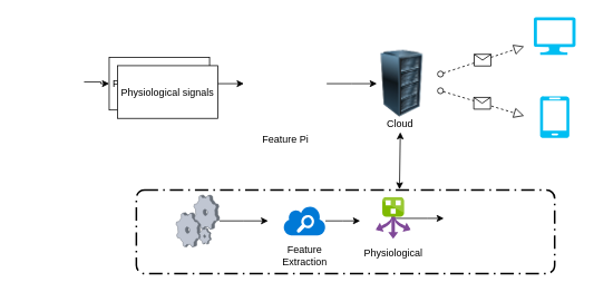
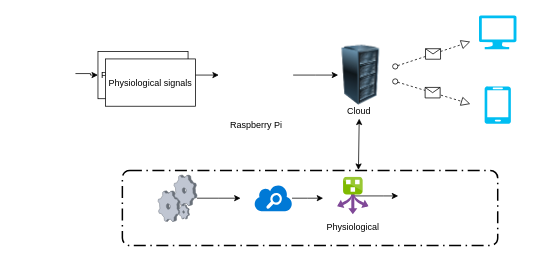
- <mxCell id="9" value="&lt;div&gt;Feature Pi&lt;/div&gt;&lt;div&gt;&lt;br&gt;&lt;/div&gt;" style="text;html=1;strokeColor=none;fillColor=none;align=center;verticalAlign=middle;whiteSpace=wrap;rounded=0;" vertex="1" parent="1"><mxGeometry x="300.5" y="148" width="80" height="50" as="geometry" /></mxCell>
+ <mxCell id="9" value="&lt;div&gt;Raspberry Pi&lt;/div&gt;&lt;div&gt;&lt;br&gt;&lt;/div&gt;" style="text;html=1;strokeColor=none;fillColor=none;align=center;verticalAlign=middle;whiteSpace=wrap;rounded=0;" vertex="1" parent="1"><mxGeometry x="300.5" y="148" width="80" height="50" as="geometry" /></mxCell>
- <mxCell id="21" value="Feature Extraction" style="text;html=1;strokeColor=none;fillColor=none;align=center;verticalAlign=middle;whiteSpace=wrap;rounded=0;dashed=1;dashPattern=1 1;" vertex="1" parent="1"><mxGeometry x="344" y="294.5" width="40" height="20" as="geometry" /></mxCell>
